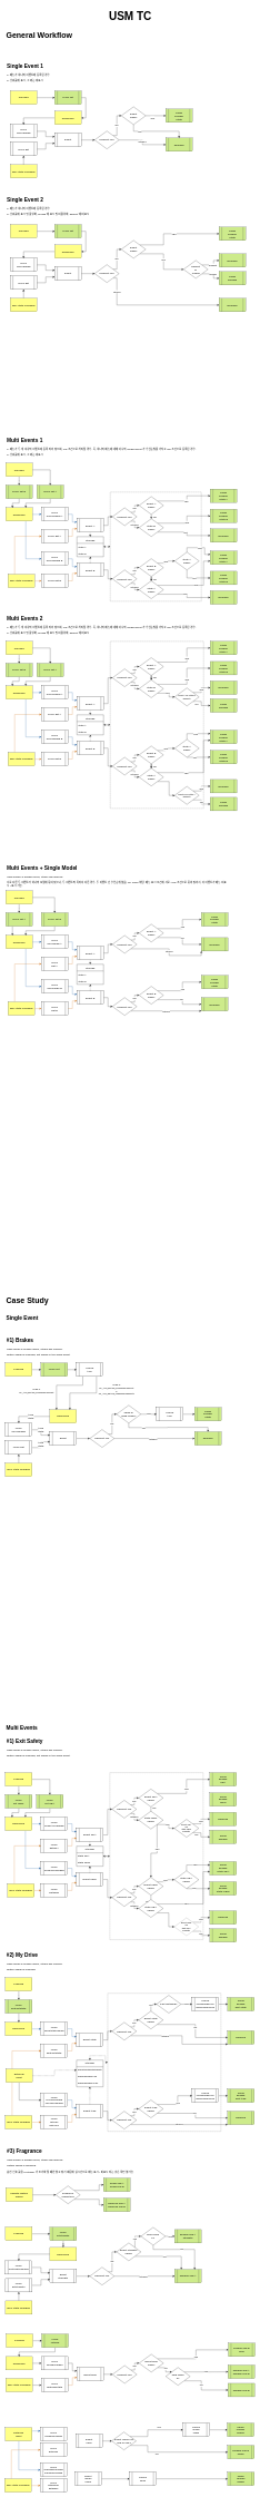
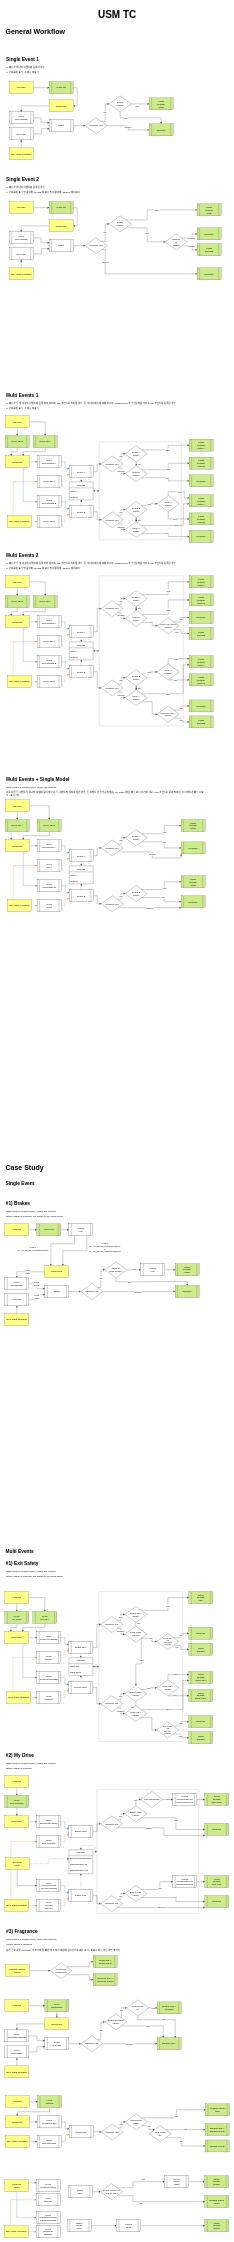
- <mxCell id="354" value="Show&lt;br&gt;Enable&lt;br&gt;SEW" style="shape=process;whiteSpace=wrap;html=1;backgroundOutline=1;fillColor=#cdeb8b;strokeColor=#36393d;" parent="1" vertex="1"><mxGeometry x="943.41" y="8049" width="120" height="60" as="geometry" /></mxCell>
- <mxCell id="380" value="Event SEW&lt;br&gt;&amp;amp;&amp;amp;&lt;br&gt;state SEA&lt;br style=&quot;font-size: 9px;&quot;&gt;Default?" style="rhombus;whiteSpace=wrap;html=1;fontSize=9;dashed=1;" parent="1" vertex="1"><mxGeometry x="783.41" y="8610" width="110" height="80.5" as="geometry" /></mxCell>
+ <mxCell id="380" value="Event SEW&lt;br&gt;&amp;amp;&amp;amp;&lt;br&gt;state SEA&lt;br style=&quot;font-size: 9px;&quot;&gt;Default?" style="rhombus;whiteSpace=wrap;html=1;fontSize=9;" parent="1" vertex="1"><mxGeometry x="783.41" y="8610" width="110" height="80.5" as="geometry" /></mxCell>
